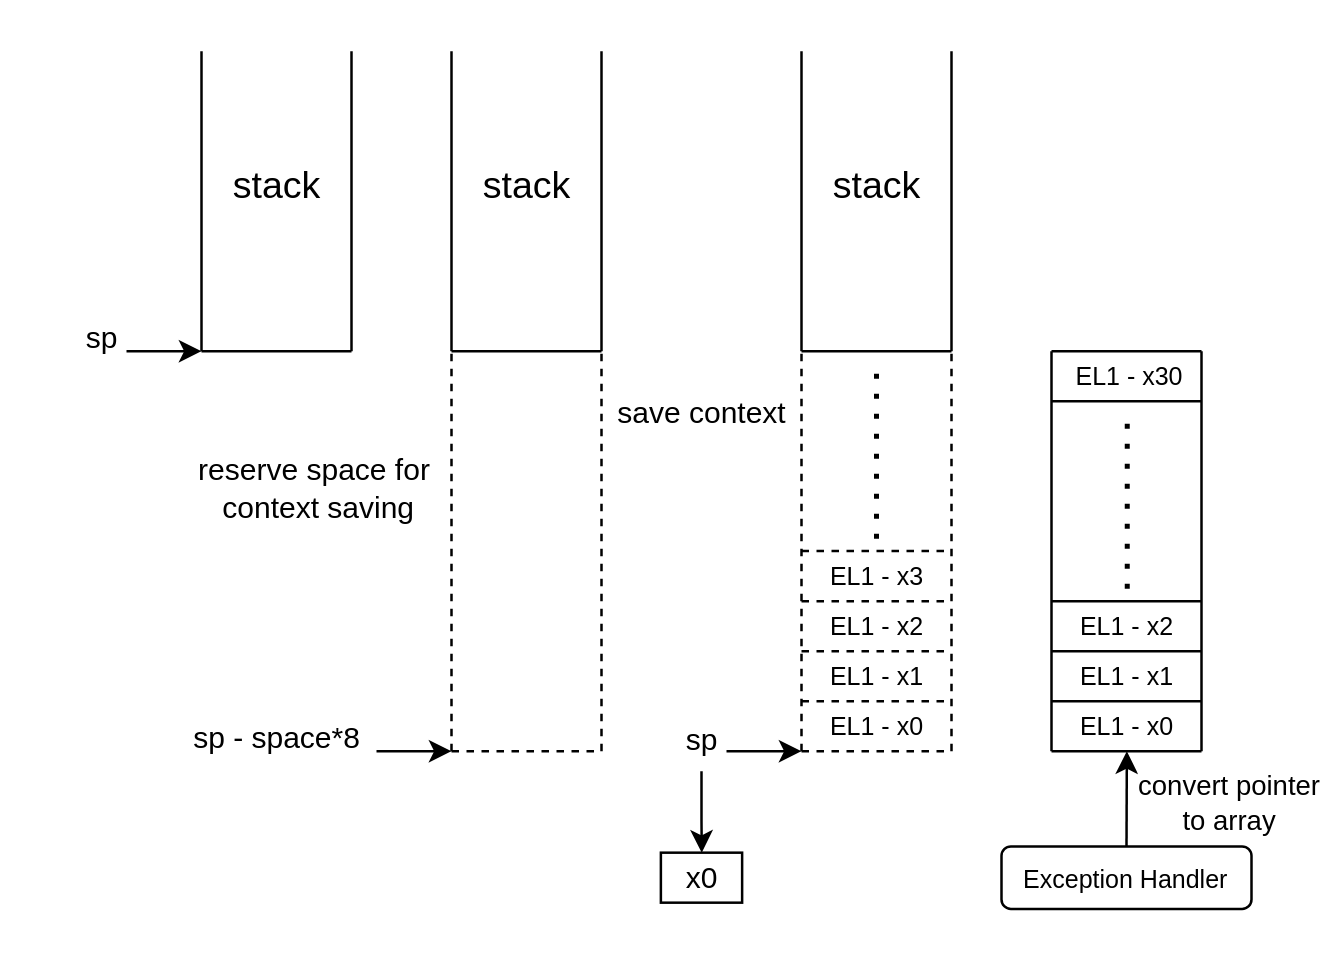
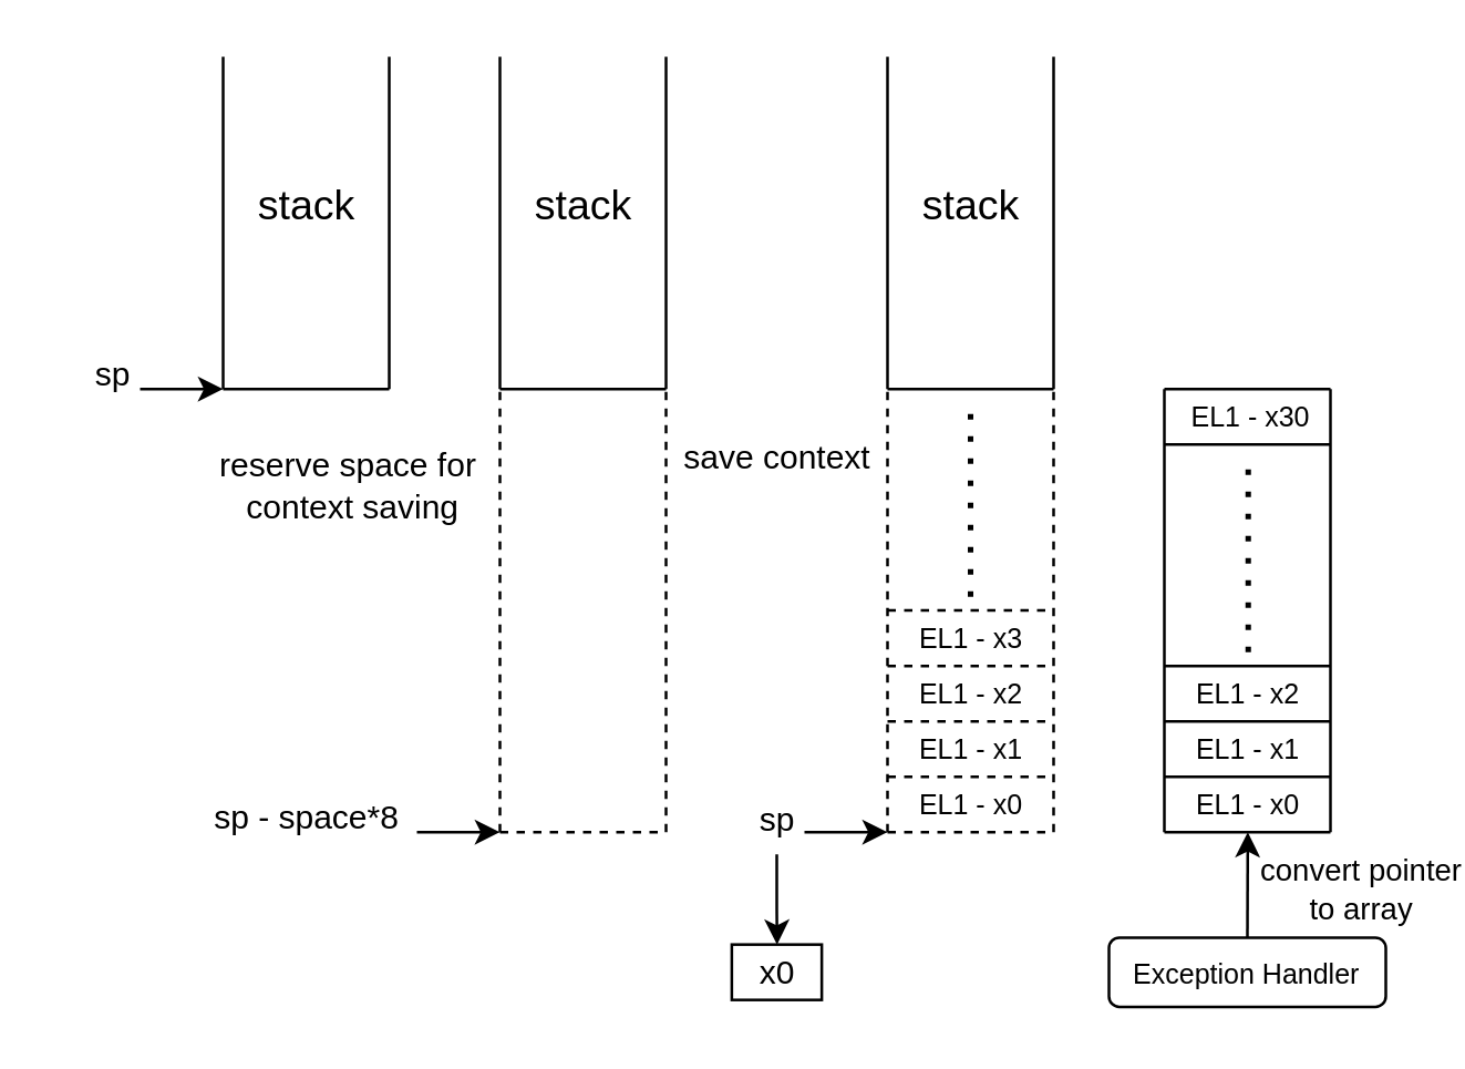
- <mxCell id="17" value="reserve space for&lt;br&gt;&amp;nbsp;context saving" style="text;html=1;align=center;verticalAlign=middle;resizable=0;points=[];autosize=1;strokeColor=none;fillColor=none;" vertex="1" parent="1"><mxGeometry x="65" y="175" width="120" height="40" as="geometry" /></mxCell>
+ <mxCell id="17" value="reserve space for&lt;br&gt;&amp;nbsp;context saving" style="text;html=1;align=center;verticalAlign=middle;resizable=0;points=[];autosize=1;strokeColor=none;fillColor=none;" vertex="1" parent="1"><mxGeometry x="65" y="155" width="120" height="40" as="geometry" /></mxCell>
